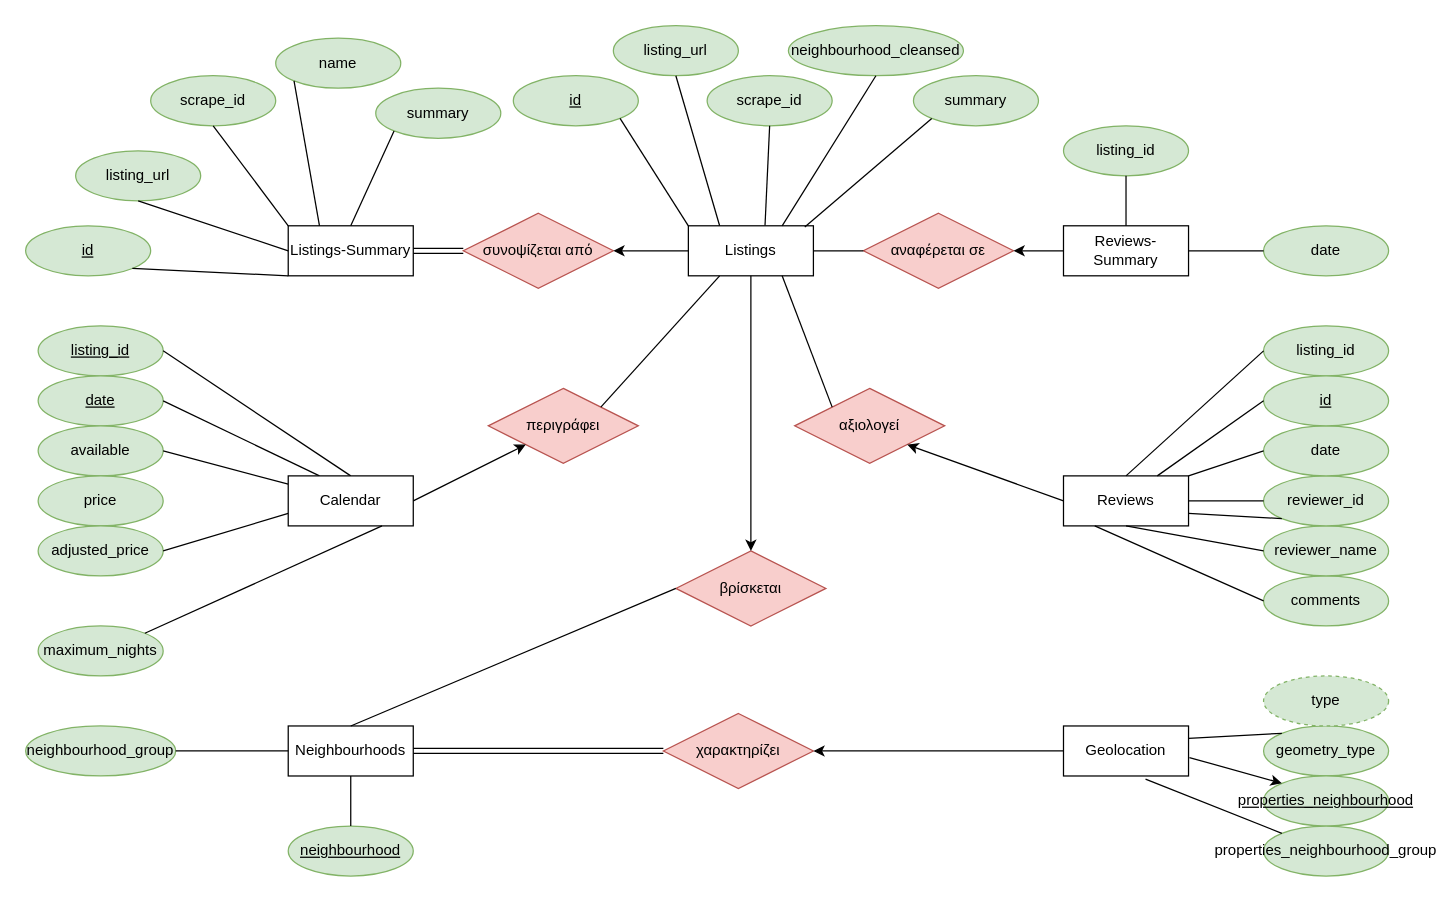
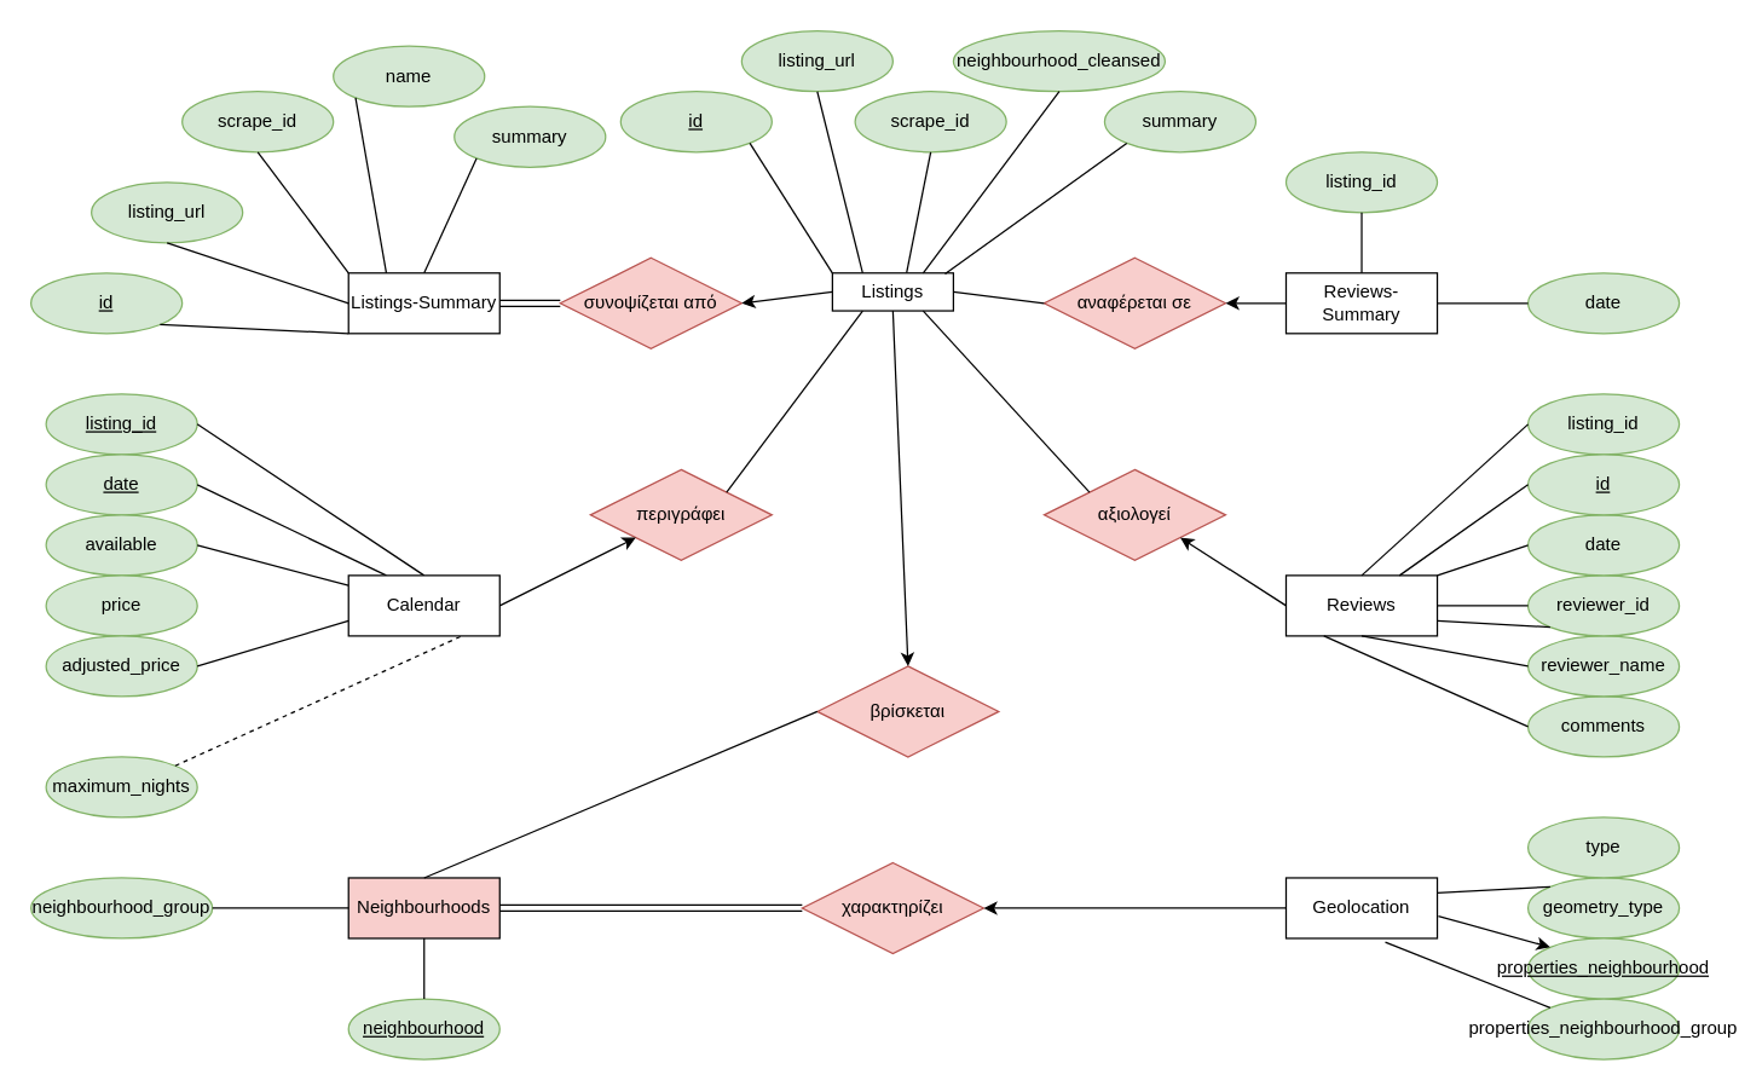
- <mxCell id="3" value="Listings" style="whiteSpace=wrap;html=1;align=center;" parent="1" vertex="1"><mxGeometry x="550" y="180" width="100" height="40" as="geometry" /></mxCell>
+ <mxCell id="3" value="Listings" style="whiteSpace=wrap;html=1;align=center;" parent="1" vertex="1"><mxGeometry x="550" y="180" width="80" height="25" as="geometry" /></mxCell>
- <mxCell id="68" value="αξιολογεί" style="shape=rhombus;perimeter=rhombusPerimeter;whiteSpace=wrap;html=1;align=center;fillColor=#f8cecc;strokeColor=#b85450;" parent="1" vertex="1"><mxGeometry x="635" y="310" width="120" height="60" as="geometry" /></mxCell>
+ <mxCell id="68" value="αξιολογεί" style="shape=rhombus;perimeter=rhombusPerimeter;whiteSpace=wrap;html=1;align=center;fillColor=#f8cecc;strokeColor=#b85450;" parent="1" vertex="1"><mxGeometry x="690" y="310" width="120" height="60" as="geometry" /></mxCell>
- <mxCell id="19" value="" style="endArrow=none;html=1;rounded=0;exitX=1;exitY=0;exitDx=0;exitDy=0;entryX=0.75;entryY=1;entryDx=0;entryDy=0;" parent="1" source="13" target="18" edge="1"><mxGeometry relative="1" as="geometry"><mxPoint x="410" y="410" as="sourcePoint" /><mxPoint x="570" y="410" as="targetPoint" /></mxGeometry></mxCell>
+ <mxCell id="19" value="" style="endArrow=none;html=1;rounded=0;exitX=1;exitY=0;exitDx=0;exitDy=0;entryX=0.75;entryY=1;entryDx=0;entryDy=0;dashed=1;" parent="1" source="13" target="18" edge="1"><mxGeometry relative="1" as="geometry"><mxPoint x="410" y="410" as="sourcePoint" /><mxPoint x="570" y="410" as="targetPoint" /></mxGeometry></mxCell>
- <mxCell id="35" value="&lt;span style=&quot;white-space: normal&quot;&gt;type&lt;/span&gt;" style="ellipse;whiteSpace=wrap;html=1;align=center;fillColor=#d5e8d4;strokeColor=#82b366;dashed=1;" parent="1" vertex="1"><mxGeometry x="1010" y="540" width="100" height="40" as="geometry" /></mxCell>
+ <mxCell id="35" value="&lt;span style=&quot;white-space: normal&quot;&gt;type&lt;/span&gt;" style="ellipse;whiteSpace=wrap;html=1;align=center;fillColor=#d5e8d4;strokeColor=#82b366;" parent="1" vertex="1"><mxGeometry x="1010" y="540" width="100" height="40" as="geometry" /></mxCell>
- <mxCell id="5" value="Neighbourhoods" style="whiteSpace=wrap;html=1;align=center;" parent="1" vertex="1"><mxGeometry x="230" y="580" width="100" height="40" as="geometry" /></mxCell>
+ <mxCell id="5" value="Neighbourhoods" style="whiteSpace=wrap;html=1;align=center;fillColor=#f8cecc;" parent="1" vertex="1"><mxGeometry x="230" y="580" width="100" height="40" as="geometry" /></mxCell>
